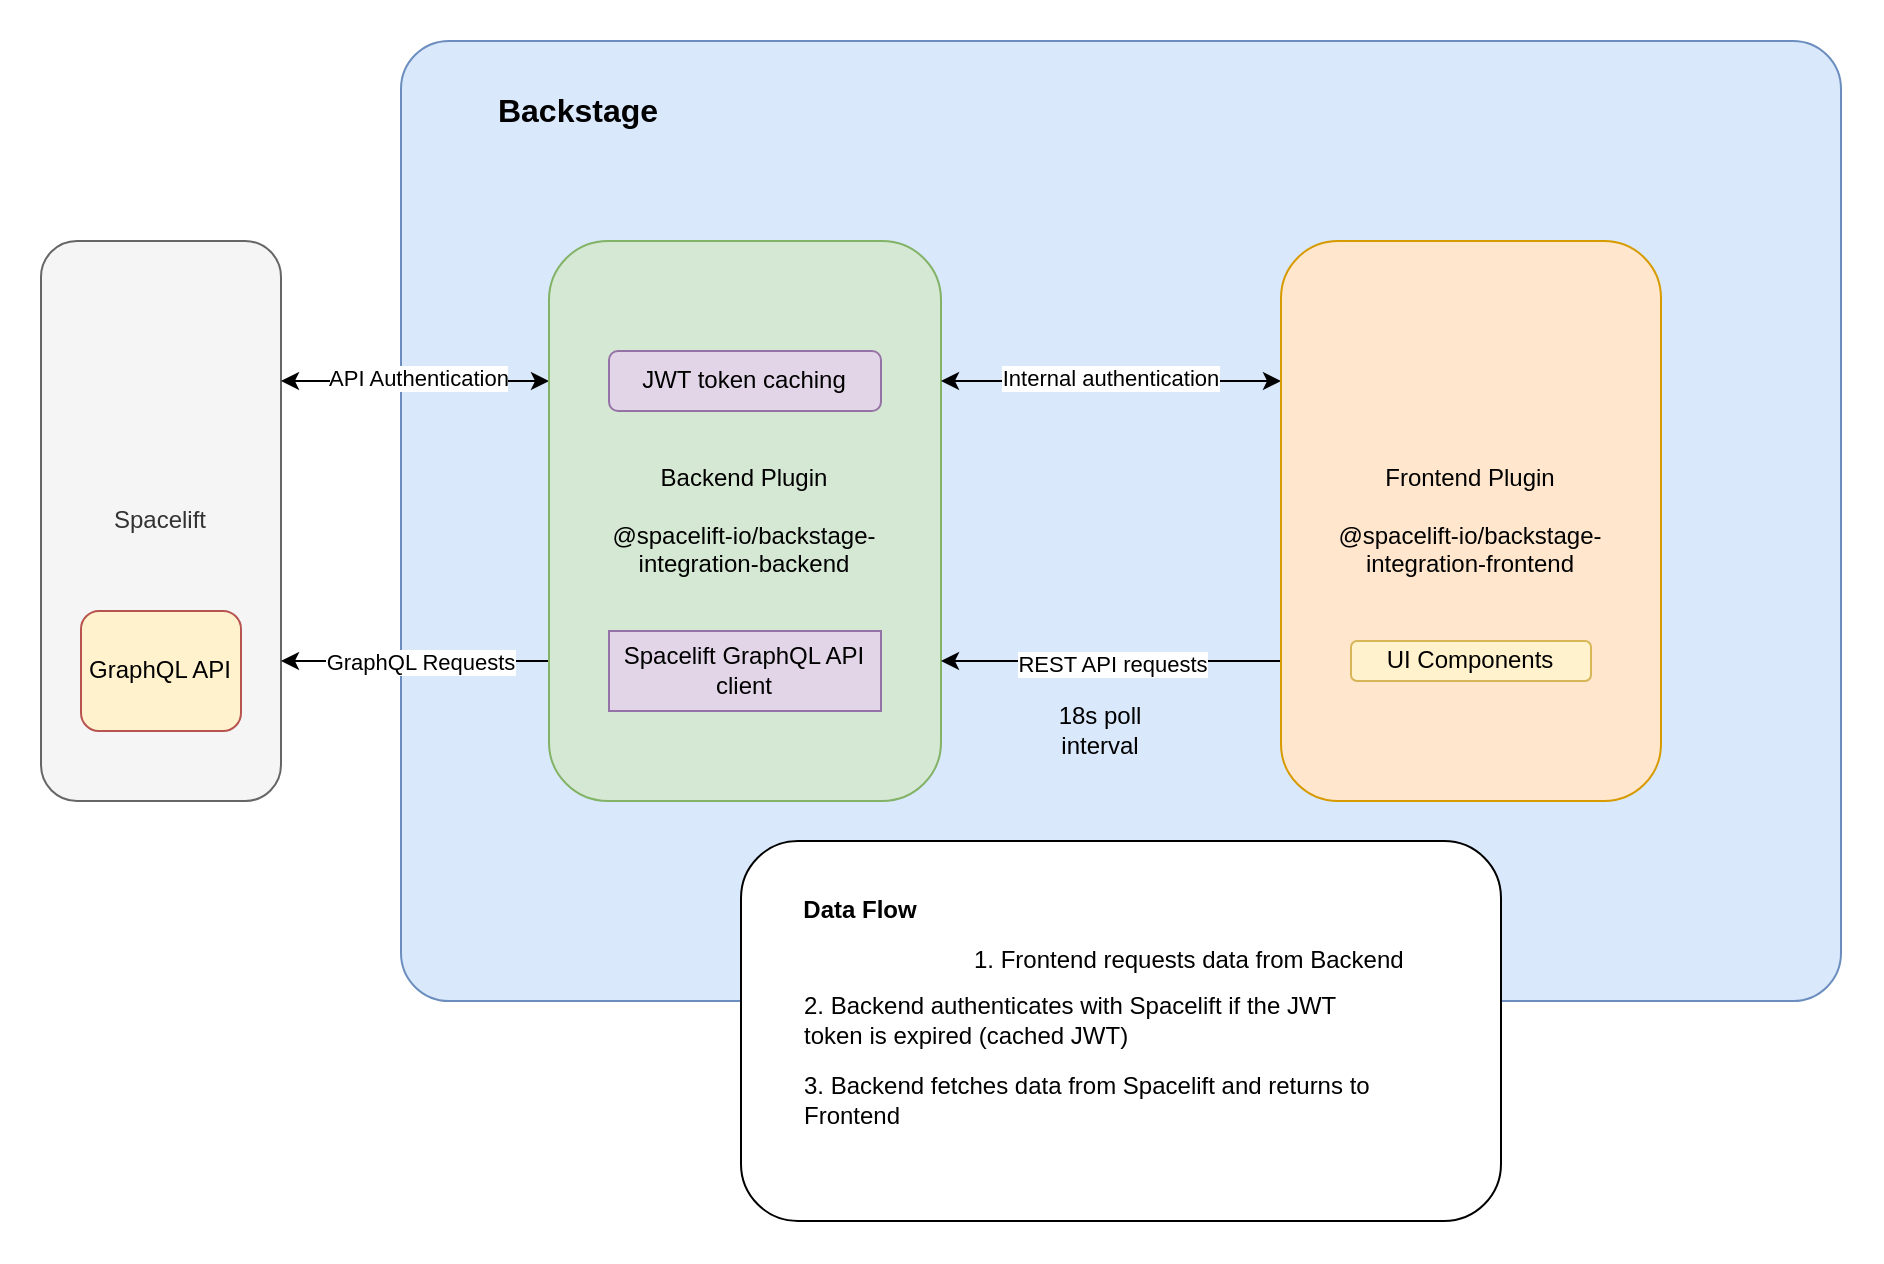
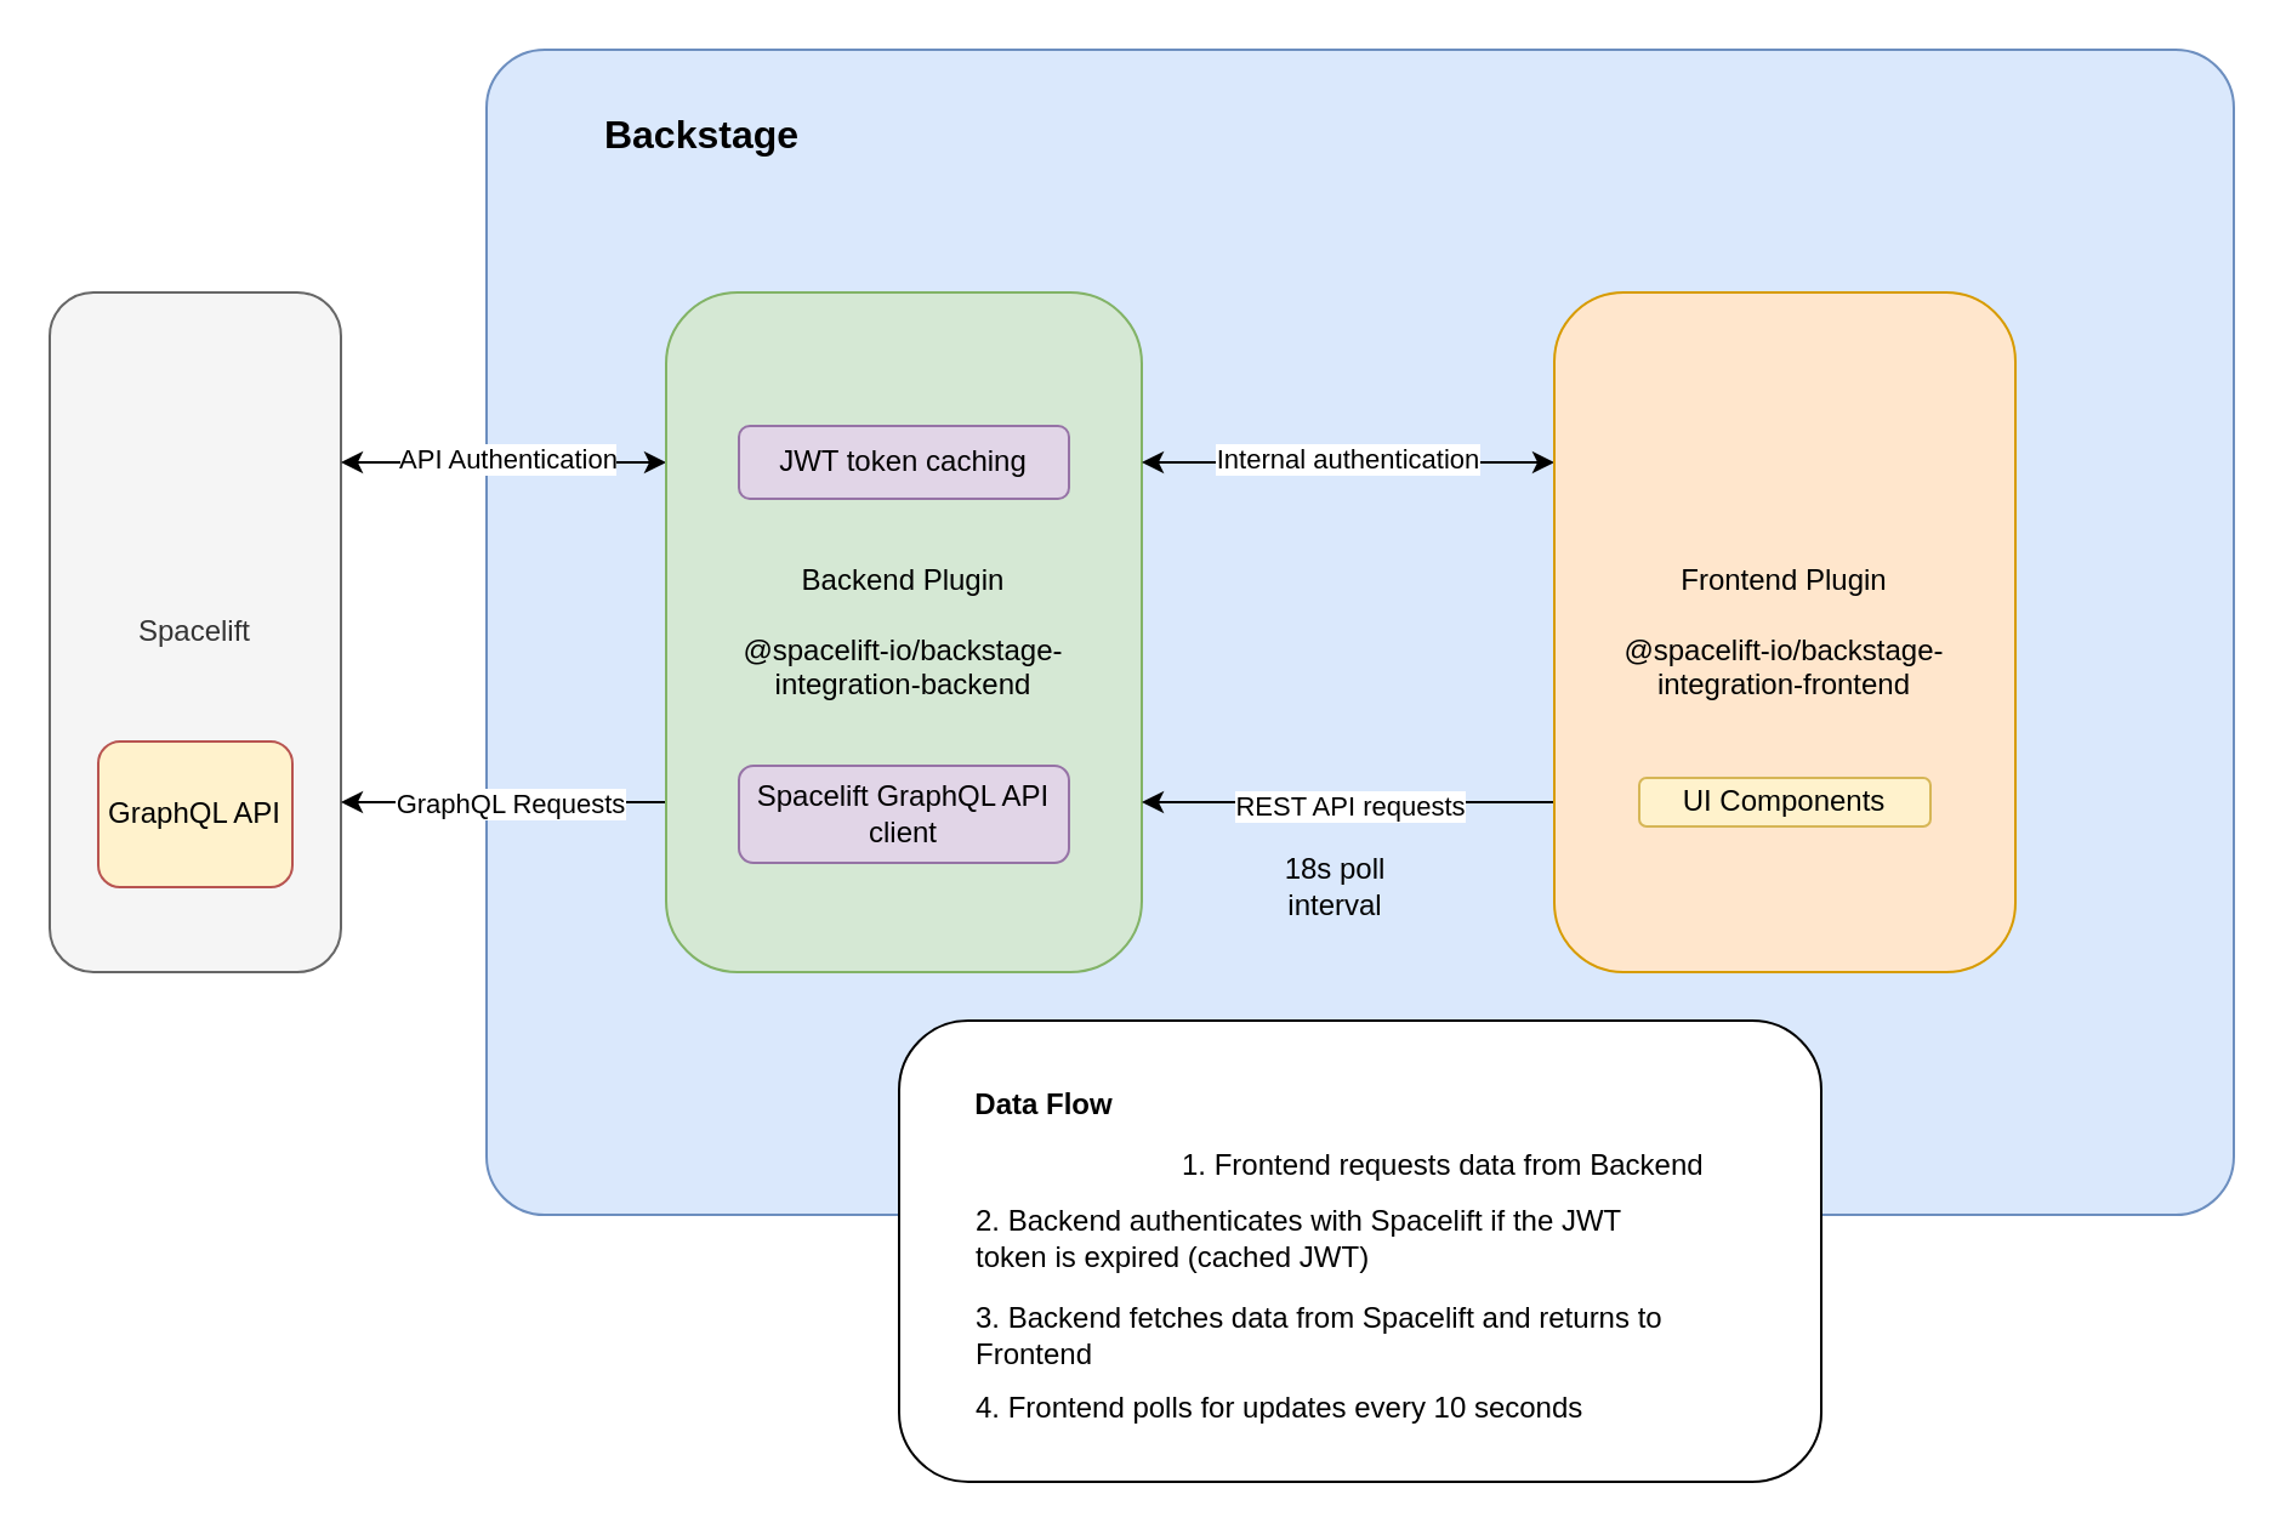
- <mxCell id="16" value="Spacelift GraphQL API client" style="whiteSpace=wrap;html=1;fillColor=#e1d5e7;strokeColor=#9673a6;rounded=0;" parent="1" vertex="1"><mxGeometry x="304" y="315" width="136" height="40" as="geometry" /></mxCell>
+ <mxCell id="16" value="Spacelift GraphQL API client" style="rounded=1;whiteSpace=wrap;html=1;fillColor=#e1d5e7;strokeColor=#9673a6;" parent="1" vertex="1"><mxGeometry x="304" y="315" width="136" height="40" as="geometry" /></mxCell>
+ <mxCell id="24" value="4. Frontend polls for updates every 10 seconds" style="text;html=1;align=left;verticalAlign=middle;whiteSpace=wrap;rounded=0;" parent="1" vertex="1"><mxGeometry x="400" y="570" width="300" height="20" as="geometry" /></mxCell>
